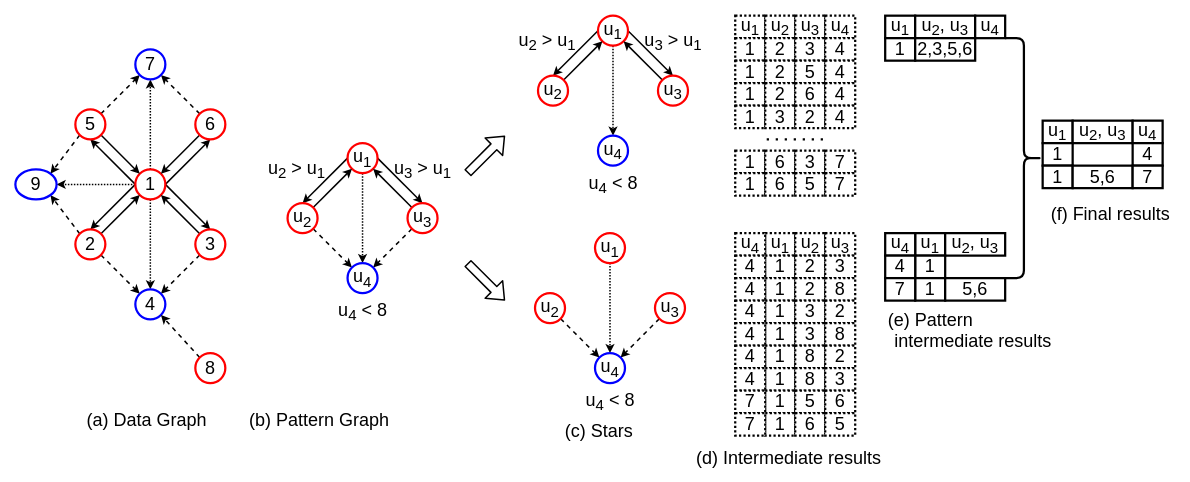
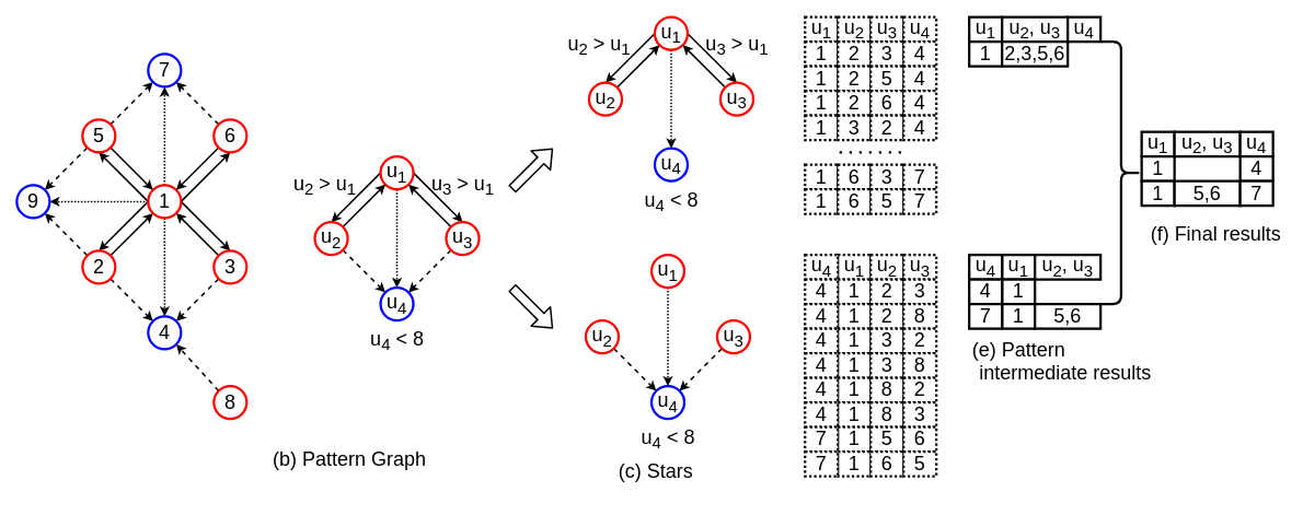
- <mxCell id="86" value="&lt;span style=&quot;font-size: 24px&quot;&gt;9&lt;/span&gt;" style="ellipse;whiteSpace=wrap;html=1;aspect=fixed;strokeColor=#0000FF;strokeWidth=3;" parent="1" vertex="1"><mxGeometry x="20" y="225" width="55" height="40" as="geometry" /></mxCell>
+ <mxCell id="86" value="&lt;span style=&quot;font-size: 24px&quot;&gt;9&lt;/span&gt;" style="ellipse;whiteSpace=wrap;html=1;aspect=fixed;strokeColor=#0000FF;strokeWidth=3;" parent="1" vertex="1"><mxGeometry x="20" y="225" width="40" height="40" as="geometry" /></mxCell>
- <mxCell id="143" value="&lt;span style=&quot;font-size: 24px&quot;&gt;(a) Data Graph&lt;/span&gt;" style="text;html=1;align=center;verticalAlign=middle;resizable=0;points=[];autosize=1;" parent="1" vertex="1"><mxGeometry x="105" y="550" width="180" height="20" as="geometry" /></mxCell>
- <mxCell id="146" value="&lt;span style=&quot;font-size: 24px&quot;&gt;(d) Intermediate results&lt;/span&gt;" style="text;html=1;align=center;verticalAlign=middle;resizable=0;points=[];autosize=1;" parent="1" vertex="1"><mxGeometry x="921" y="600" width="260" height="20" as="geometry" /></mxCell>
